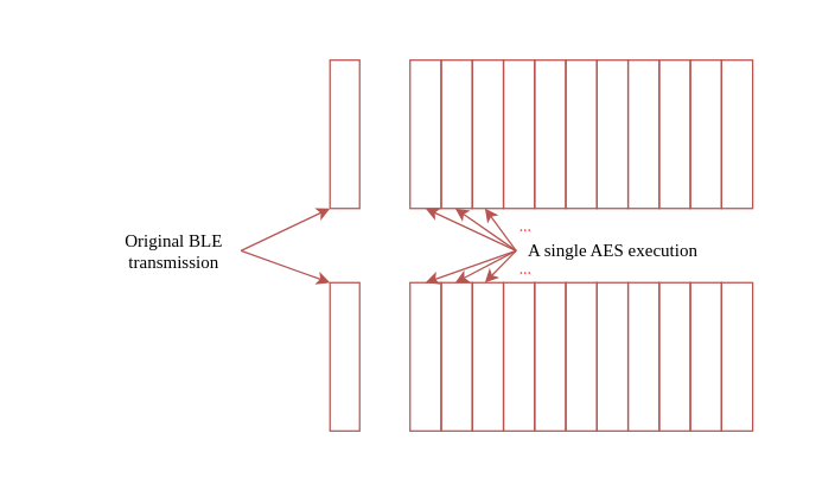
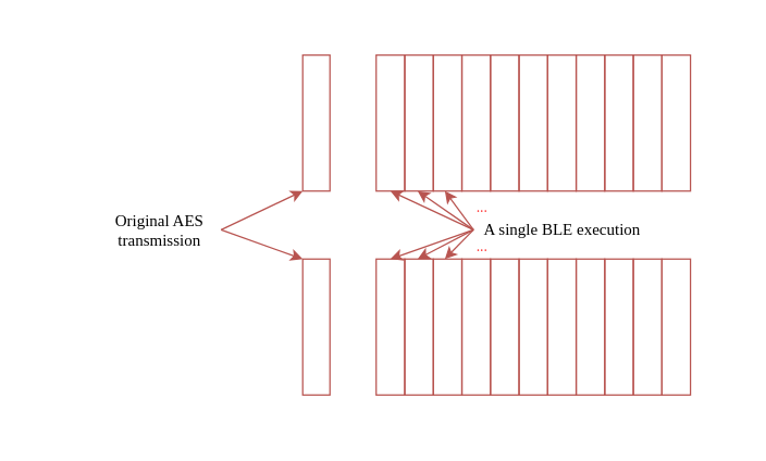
- <mxCell id="4" value="Original BLE transmission" style="text;html=1;strokeColor=none;fillColor=none;align=center;verticalAlign=middle;whiteSpace=wrap;rounded=0;fontFamily=Georgia;" vertex="1" parent="1"><mxGeometry x="72" y="153.5" width="90" height="30" as="geometry" /></mxCell>
+ <mxCell id="4" value="Original AES transmission" style="text;html=1;strokeColor=none;fillColor=none;align=center;verticalAlign=middle;whiteSpace=wrap;rounded=0;fontFamily=Georgia;" vertex="1" parent="1"><mxGeometry x="72" y="153.5" width="90" height="30" as="geometry" /></mxCell>
- <mxCell id="8" value="A single AES execution" style="text;html=1;strokeColor=none;fillColor=none;align=center;verticalAlign=middle;whiteSpace=wrap;rounded=0;fontFamily=Georgia;" vertex="1" parent="1"><mxGeometry x="347.5" y="153.5" width="130" height="30" as="geometry" /></mxCell>
+ <mxCell id="8" value="A single BLE execution" style="text;html=1;strokeColor=none;fillColor=none;align=center;verticalAlign=middle;whiteSpace=wrap;rounded=0;fontFamily=Georgia;" vertex="1" parent="1"><mxGeometry x="347.5" y="153.5" width="130" height="30" as="geometry" /></mxCell>
